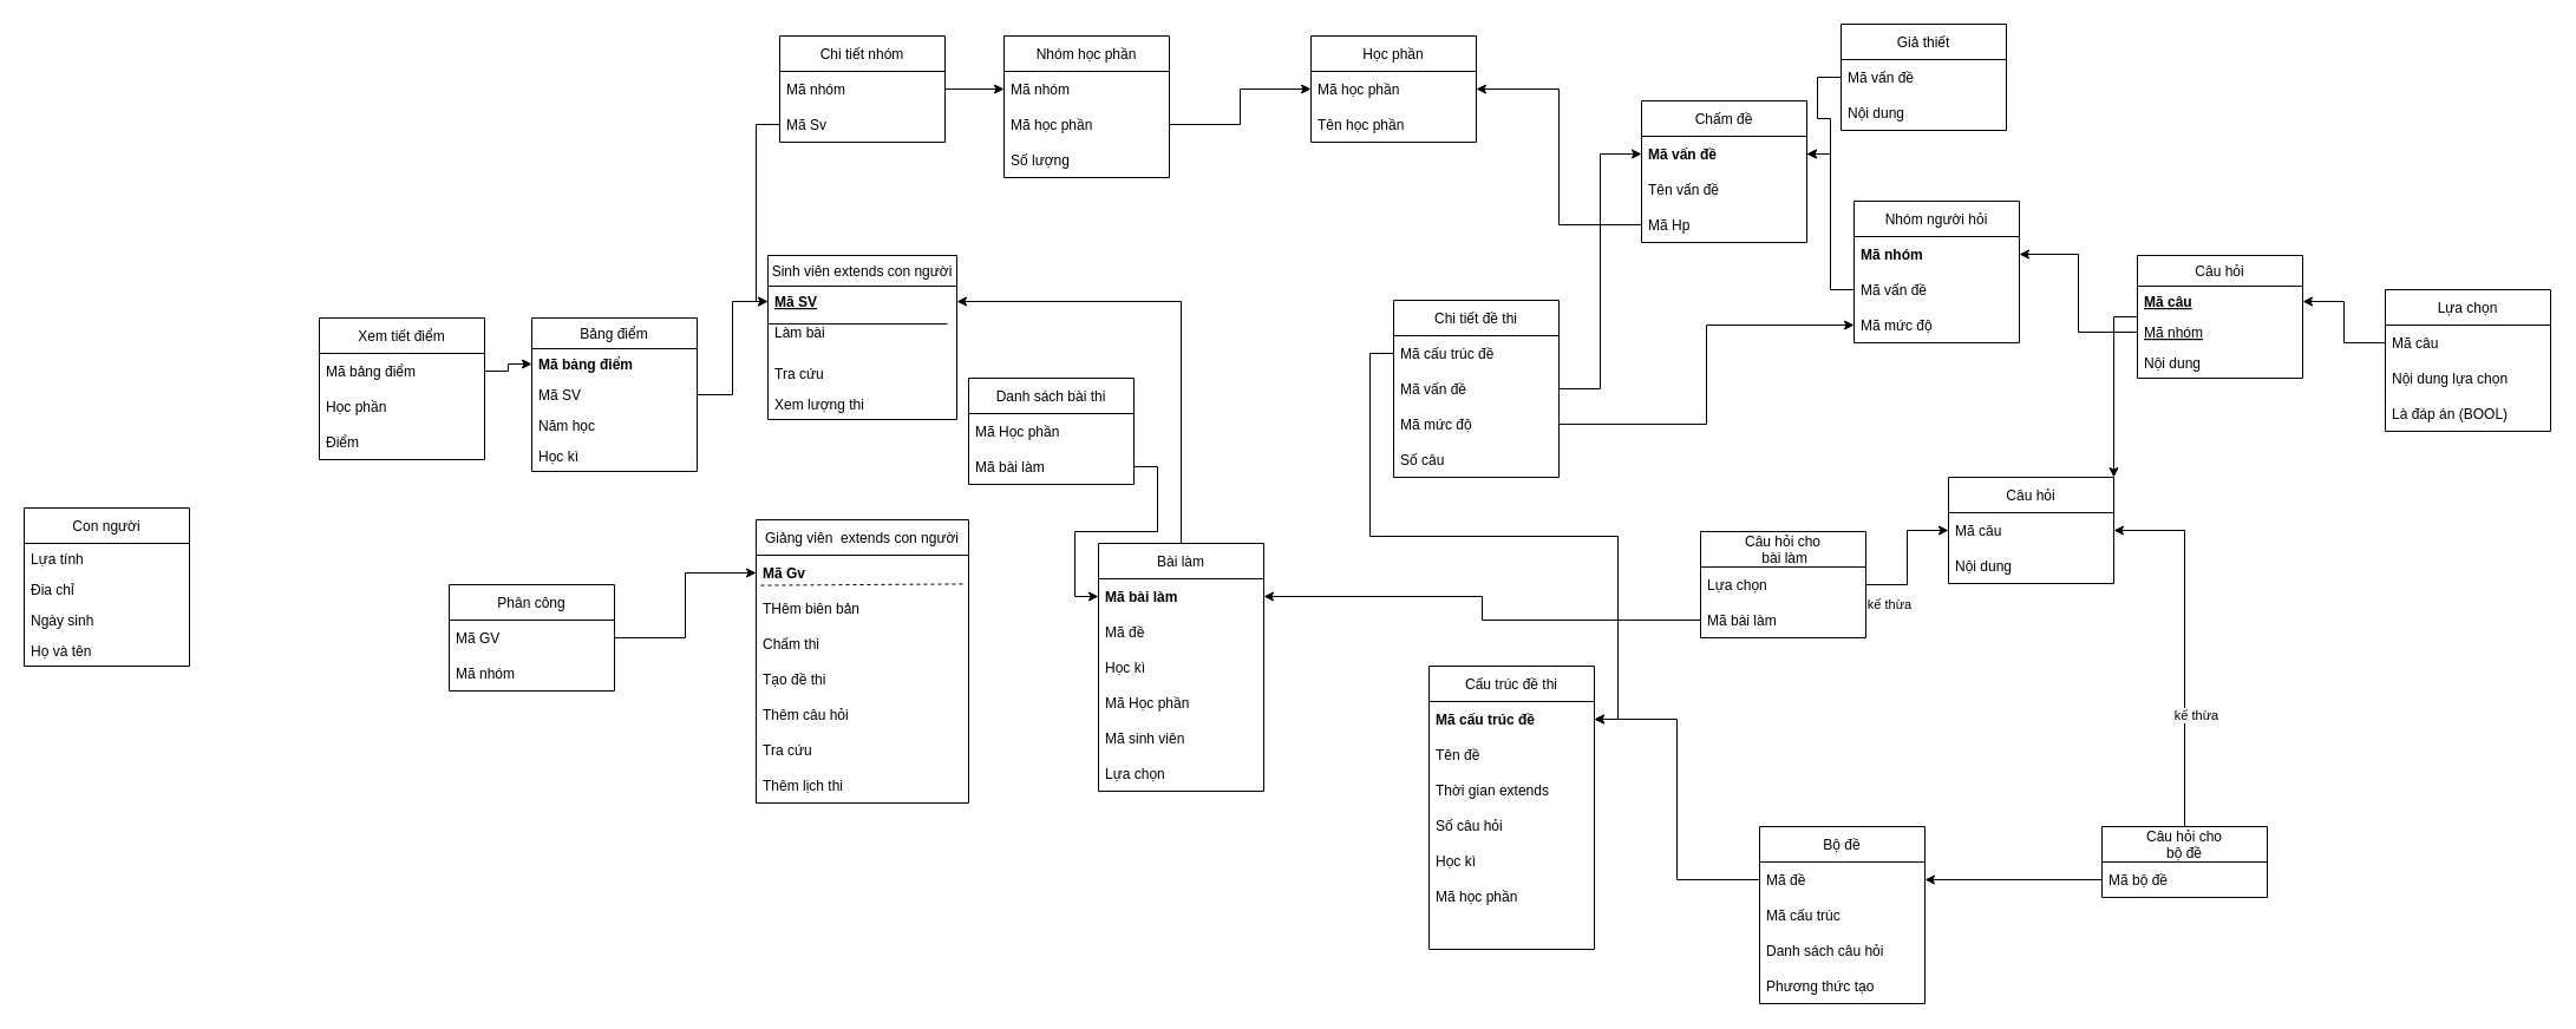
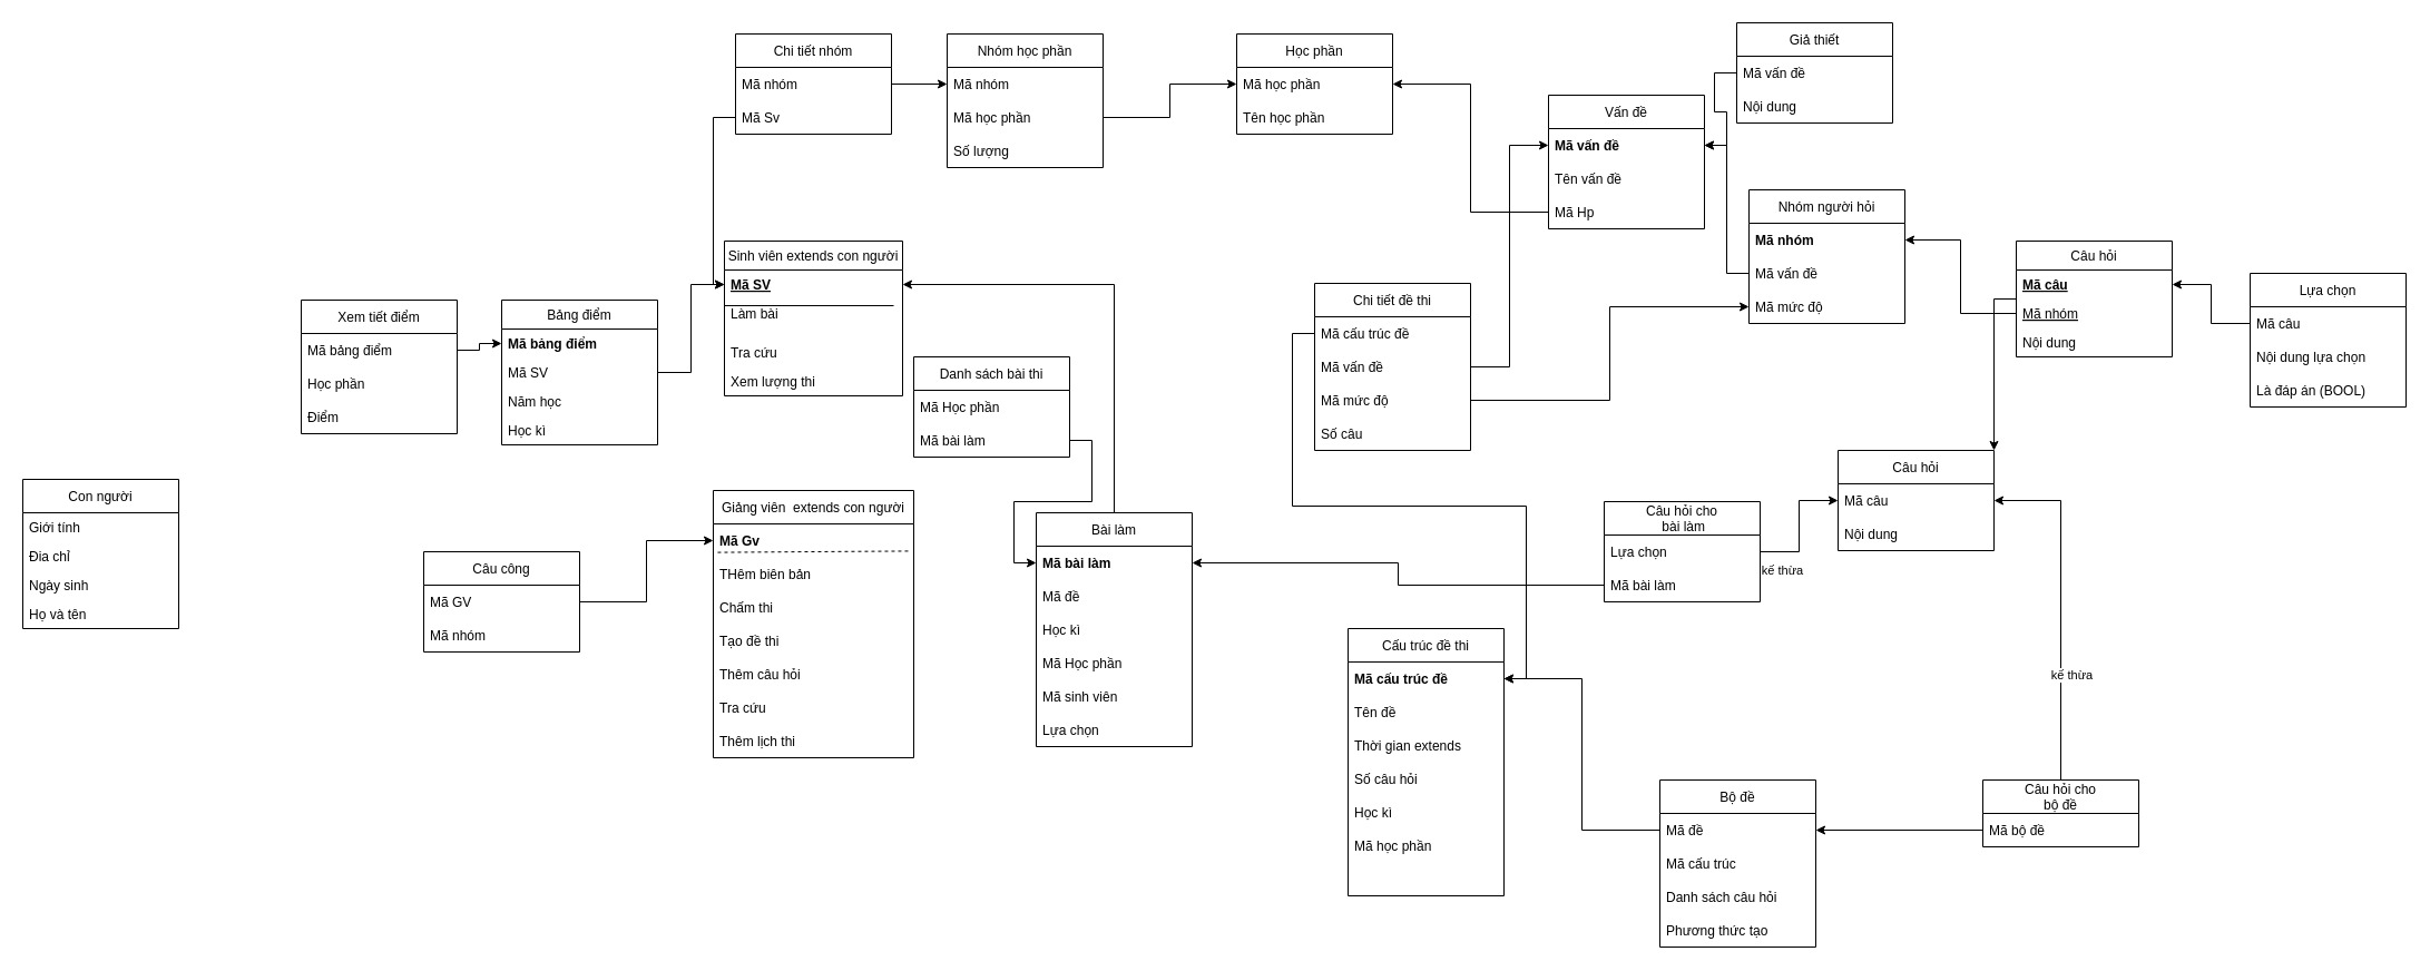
- <mxCell id="44" value="Chấm đề" style="swimlane;fontStyle=0;childLayout=stackLayout;horizontal=1;startSize=30;horizontalStack=0;resizeParent=1;resizeParentMax=0;resizeLast=0;collapsible=1;marginBottom=0;" parent="1" vertex="1"><mxGeometry x="1390" y="85" width="140" height="120" as="geometry" /></mxCell>
+ <mxCell id="44" value="Vấn đề" style="swimlane;fontStyle=0;childLayout=stackLayout;horizontal=1;startSize=30;horizontalStack=0;resizeParent=1;resizeParentMax=0;resizeLast=0;collapsible=1;marginBottom=0;" parent="1" vertex="1"><mxGeometry x="1390" y="85" width="140" height="120" as="geometry" /></mxCell>
- <mxCell id="78" value="Lựa tính" style="text;strokeColor=none;fillColor=none;align=left;verticalAlign=top;spacingLeft=4;spacingRight=4;overflow=hidden;rotatable=0;points=[[0,0.5],[1,0.5]];portConstraint=eastwest;" parent="77" vertex="1"><mxGeometry y="30" width="140" height="26" as="geometry" /></mxCell>
+ <mxCell id="78" value="Giới tính" style="text;strokeColor=none;fillColor=none;align=left;verticalAlign=top;spacingLeft=4;spacingRight=4;overflow=hidden;rotatable=0;points=[[0,0.5],[1,0.5]];portConstraint=eastwest;" parent="77" vertex="1"><mxGeometry y="30" width="140" height="26" as="geometry" /></mxCell>
- <mxCell id="98" value="Phân công" style="swimlane;fontStyle=0;childLayout=stackLayout;horizontal=1;startSize=30;horizontalStack=0;resizeParent=1;resizeParentMax=0;resizeLast=0;collapsible=1;marginBottom=0;" parent="1" vertex="1"><mxGeometry x="380" y="495" width="140" height="90" as="geometry" /></mxCell>
+ <mxCell id="98" value="Câu công" style="swimlane;fontStyle=0;childLayout=stackLayout;horizontal=1;startSize=30;horizontalStack=0;resizeParent=1;resizeParentMax=0;resizeLast=0;collapsible=1;marginBottom=0;" parent="1" vertex="1"><mxGeometry x="380" y="495" width="140" height="90" as="geometry" /></mxCell>
